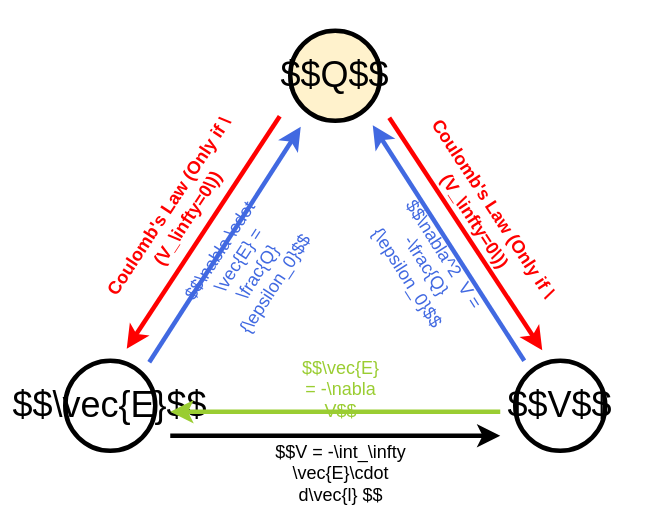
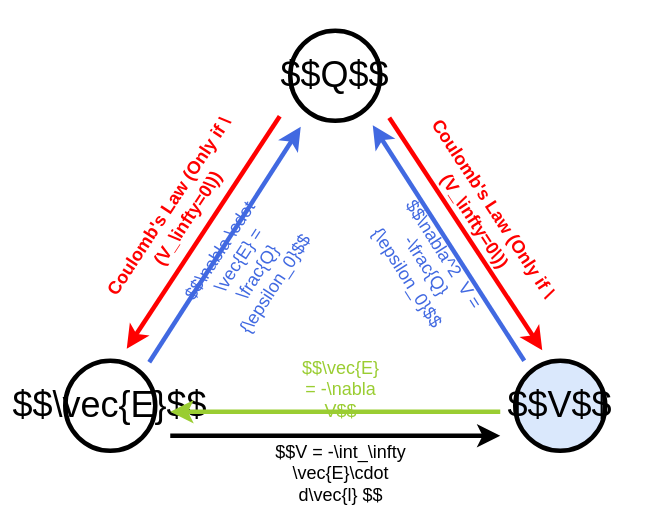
- <mxCell id="3" value="&lt;font&gt;$$Q$$&lt;/font&gt;" style="ellipse;whiteSpace=wrap;html=1;aspect=fixed;strokeWidth=3;fontSize=24;fillColor=#fff2cc;" parent="1" vertex="1"><mxGeometry x="193" y="20" width="60" height="60" as="geometry" /></mxCell>
+ <mxCell id="3" value="&lt;font&gt;$$Q$$&lt;/font&gt;" style="ellipse;whiteSpace=wrap;html=1;aspect=fixed;strokeWidth=3;fontSize=24;" parent="1" vertex="1"><mxGeometry x="193" y="20" width="60" height="60" as="geometry" /></mxCell>
- <mxCell id="2" value="&lt;font&gt;$$V$$&lt;/font&gt;" style="ellipse;whiteSpace=wrap;html=1;aspect=fixed;strokeWidth=3;fontSize=24;" parent="1" vertex="1"><mxGeometry x="343" y="240" width="60" height="60" as="geometry" /></mxCell>
+ <mxCell id="2" value="&lt;font&gt;$$V$$&lt;/font&gt;" style="ellipse;whiteSpace=wrap;html=1;aspect=fixed;strokeWidth=3;fontSize=24;fillColor=#dae8fc;" parent="1" vertex="1"><mxGeometry x="343" y="240" width="60" height="60" as="geometry" /></mxCell>
